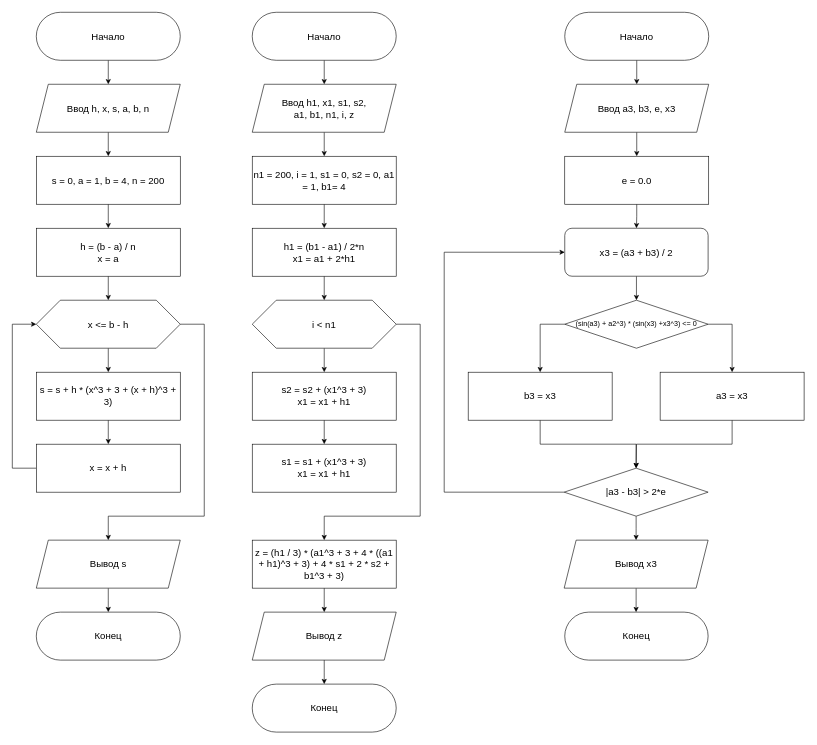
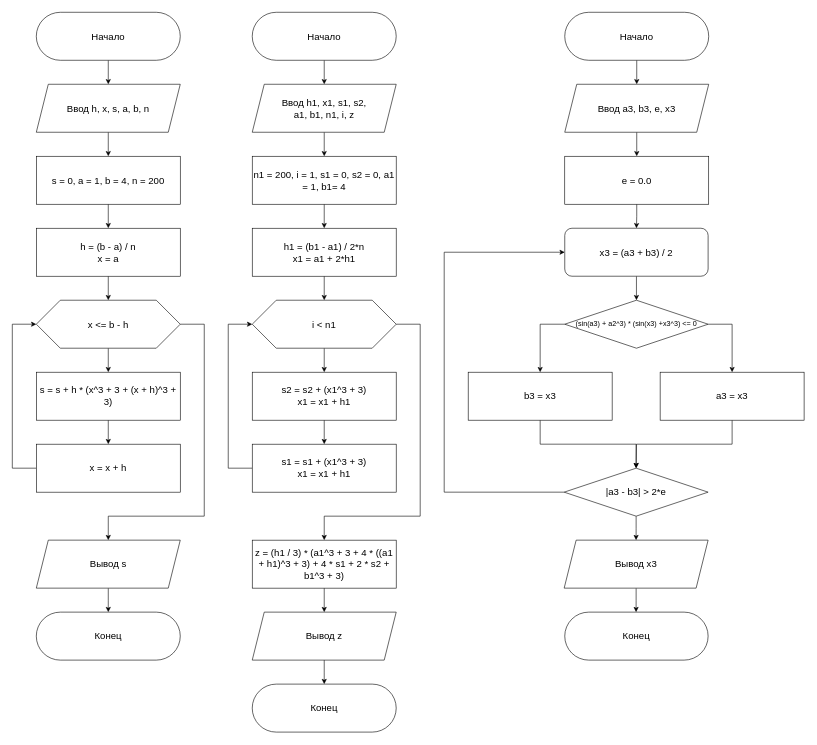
+ <mxCell id="33" style="edgeStyle=orthogonalEdgeStyle;rounded=0;orthogonalLoop=1;jettySize=auto;html=1;exitX=0;exitY=0.5;exitDx=0;exitDy=0;entryX=0;entryY=0.5;entryDx=0;entryDy=0;fontSize=16;" edge="1" parent="1" source="34" target="30"><mxGeometry relative="1" as="geometry"><Array as="points"><mxPoint x="380" y="780" /><mxPoint x="380" y="540" /></Array></mxGeometry></mxCell>
